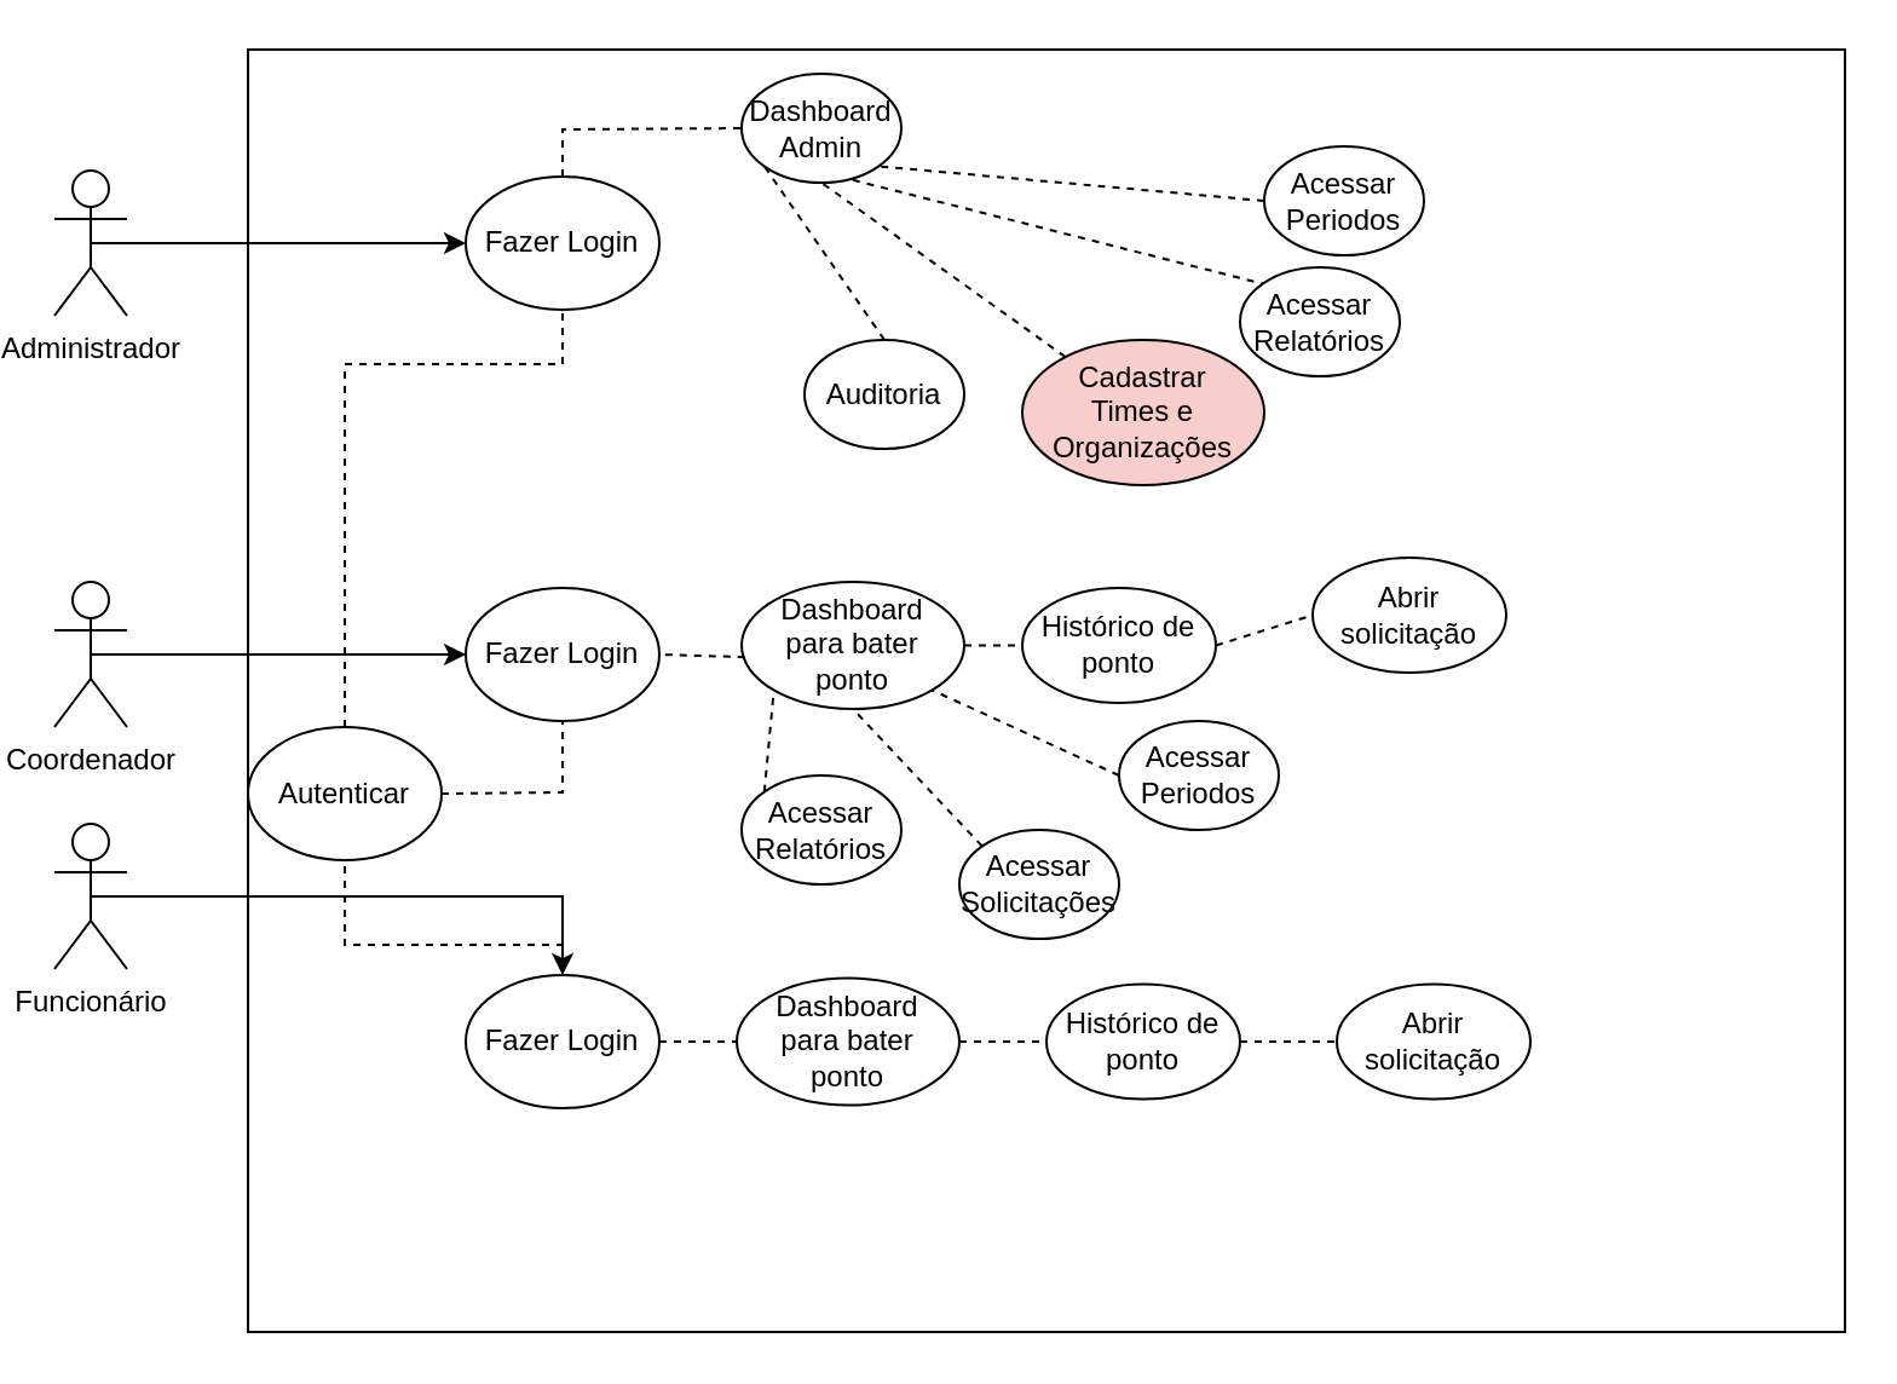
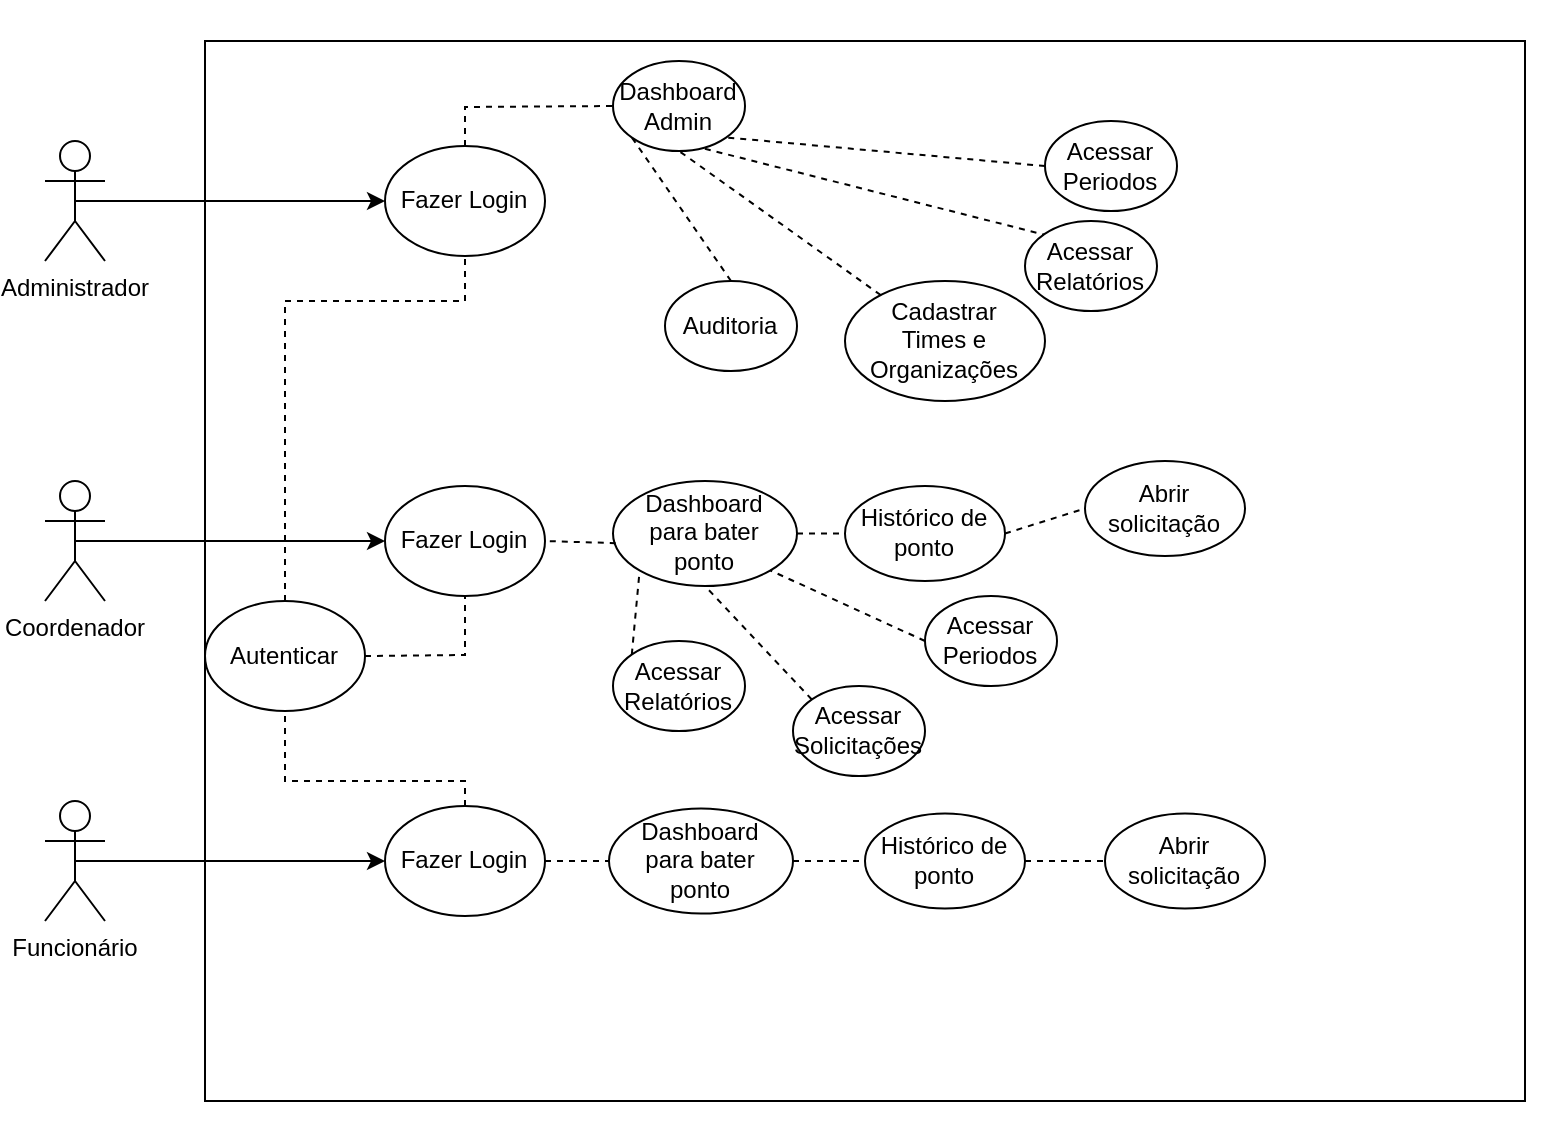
- <mxCell id="22" value="Cadastrar&lt;div&gt;Times e&lt;/div&gt;&lt;div&gt;Organizações&lt;/div&gt;" style="ellipse;whiteSpace=wrap;html=1;fillColor=#f8cecc;" vertex="1" parent="1"><mxGeometry x="420" y="140" width="100" height="60" as="geometry" /></mxCell>
+ <mxCell id="22" value="Cadastrar&lt;div&gt;Times e&lt;/div&gt;&lt;div&gt;Organizações&lt;/div&gt;" style="ellipse;whiteSpace=wrap;html=1;" vertex="1" parent="1"><mxGeometry x="420" y="140" width="100" height="60" as="geometry" /></mxCell>
- <mxCell id="8" value="Funcionário" style="shape=umlActor;verticalLabelPosition=bottom;verticalAlign=top;html=1;outlineConnect=0;" vertex="1" parent="1"><mxGeometry x="20" y="340" width="30" height="60" as="geometry" /></mxCell>
+ <mxCell id="8" value="Funcionário" style="shape=umlActor;verticalLabelPosition=bottom;verticalAlign=top;html=1;outlineConnect=0;" vertex="1" parent="1"><mxGeometry x="20" y="400" width="30" height="60" as="geometry" /></mxCell>
